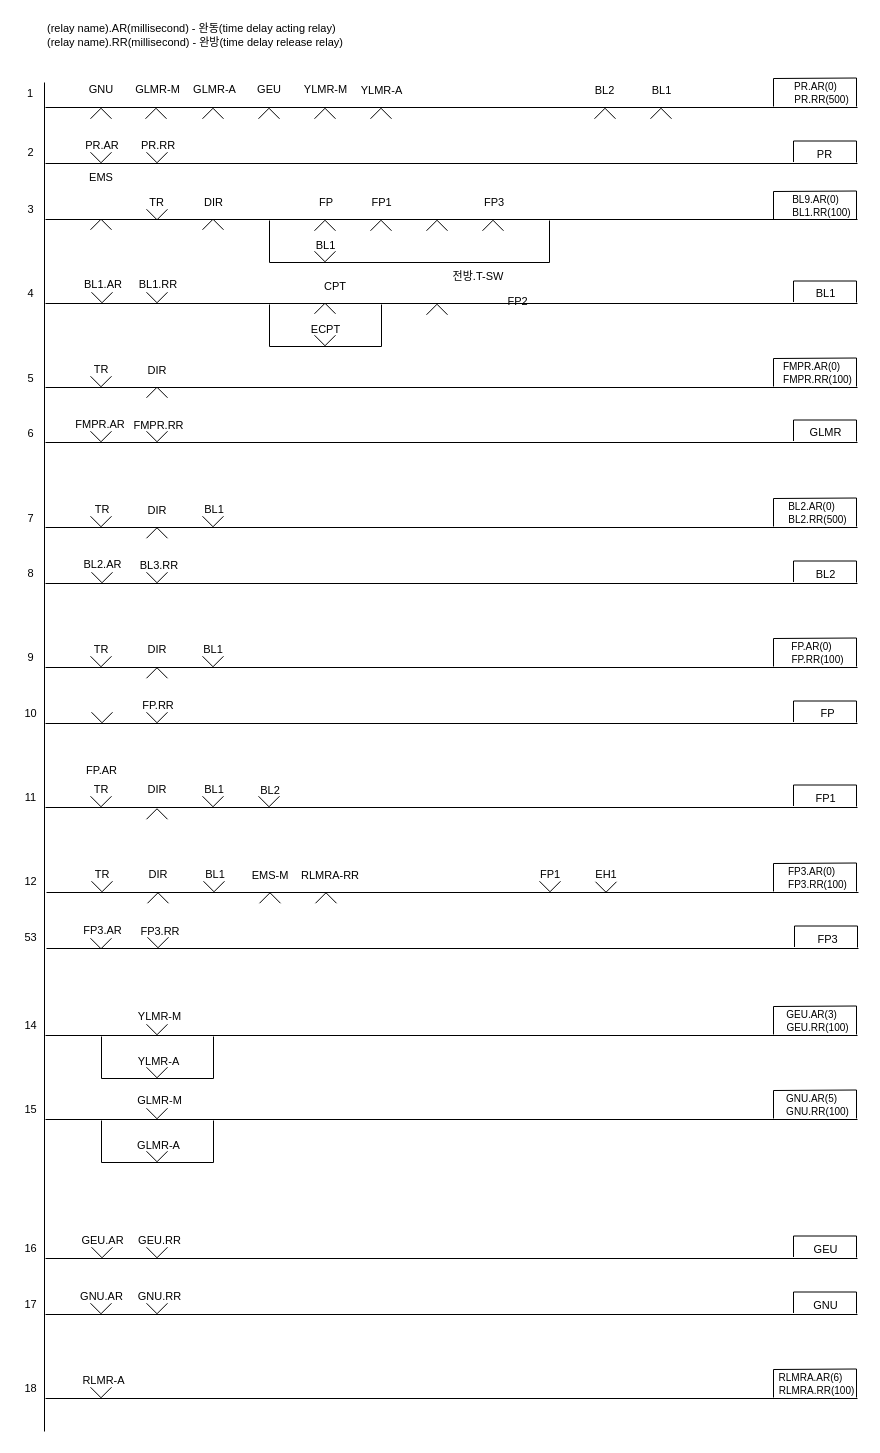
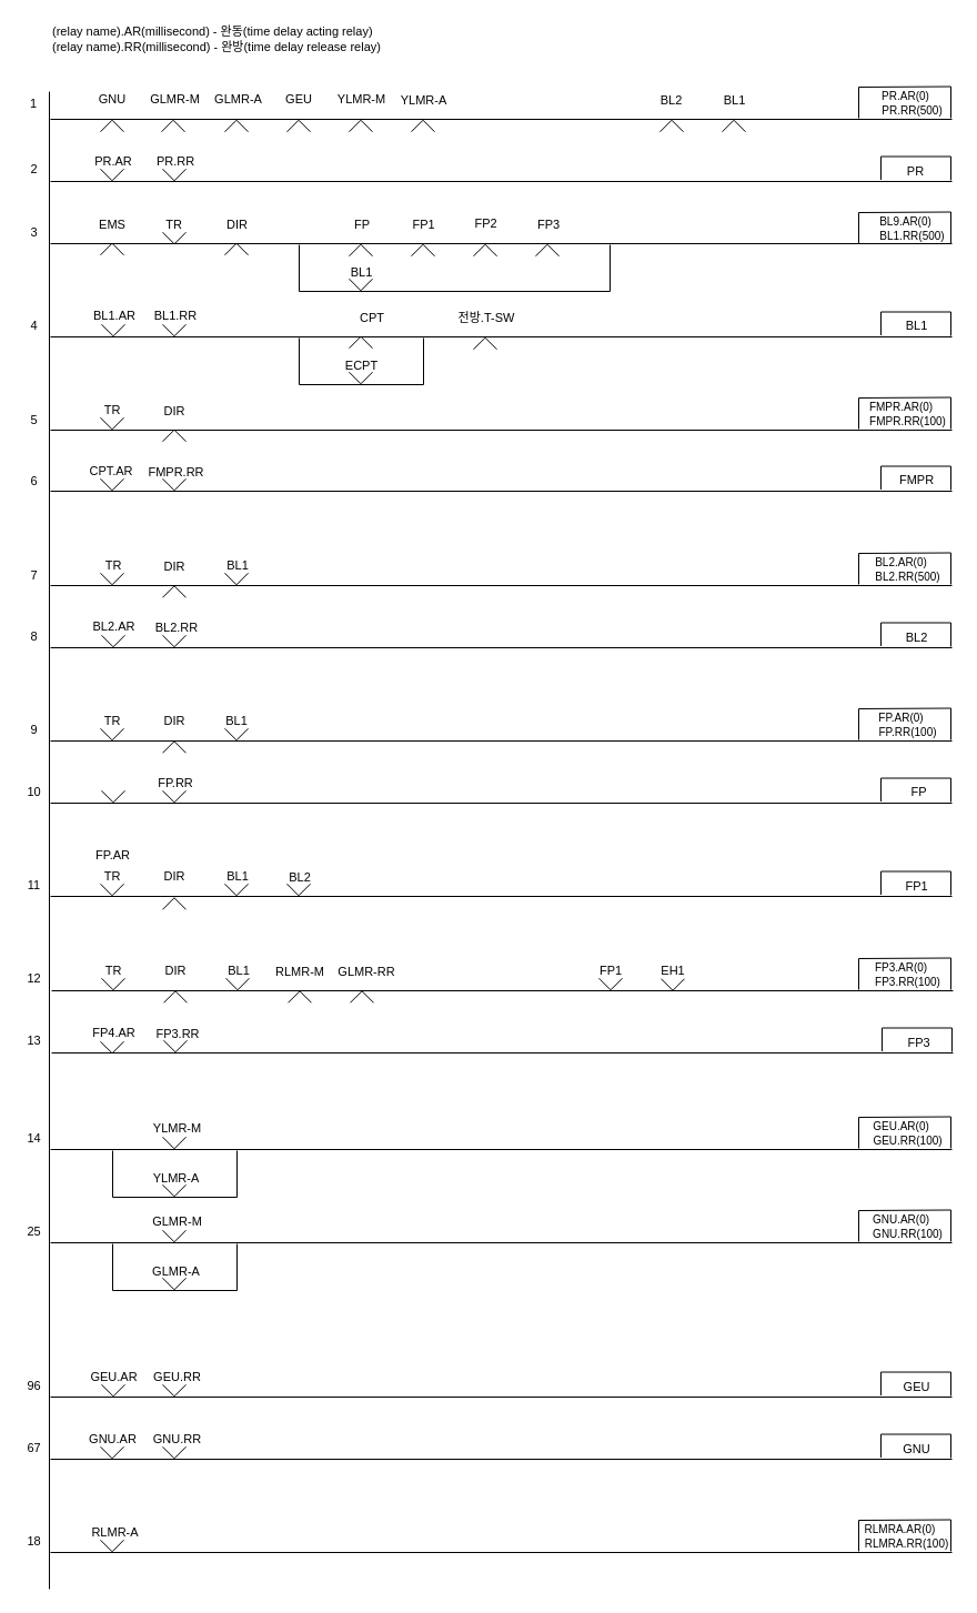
- <mxCell id="14" value="EMS" style="text;html=1;strokeColor=none;fillColor=none;align=center;verticalAlign=middle;whiteSpace=wrap;rounded=0;fontFamily=Helvetica;fontSize=11;fontColor=default;" parent="1" vertex="1"><mxGeometry x="81" y="170" width="40" height="13" as="geometry" /></mxCell>
+ <mxCell id="14" value="EMS" style="text;html=1;strokeColor=none;fillColor=none;align=center;verticalAlign=middle;whiteSpace=wrap;rounded=0;fontFamily=Helvetica;fontSize=11;fontColor=default;" parent="1" vertex="1"><mxGeometry x="81" y="195" width="40" height="13" as="geometry" /></mxCell>
- <mxCell id="177" value="&lt;font style=&quot;font-size: 10px;&quot;&gt;BL1.RR(100)&lt;/font&gt;" style="text;html=1;strokeColor=none;fillColor=none;align=center;verticalAlign=middle;whiteSpace=wrap;rounded=0;fontFamily=Helvetica;fontSize=11;fontColor=default;" parent="1" vertex="1"><mxGeometry x="798" y="206" width="47" height="12" as="geometry" /></mxCell>
+ <mxCell id="177" value="&lt;font style=&quot;font-size: 10px;&quot;&gt;BL1.RR(500)&lt;/font&gt;" style="text;html=1;strokeColor=none;fillColor=none;align=center;verticalAlign=middle;whiteSpace=wrap;rounded=0;fontFamily=Helvetica;fontSize=11;fontColor=default;" parent="1" vertex="1"><mxGeometry x="798" y="206" width="47" height="12" as="geometry" /></mxCell>
- <mxCell id="26" value="전방.T-SW" style="text;html=1;strokeColor=none;fillColor=none;align=center;verticalAlign=middle;whiteSpace=wrap;rounded=0;fontFamily=Helvetica;fontSize=11;fontColor=default;" parent="1" vertex="1"><mxGeometry x="447" y="268" width="62" height="15" as="geometry" /></mxCell>
+ <mxCell id="26" value="전방.T-SW" style="text;html=1;strokeColor=none;fillColor=none;align=center;verticalAlign=middle;whiteSpace=wrap;rounded=0;fontFamily=Helvetica;fontSize=11;fontColor=default;" parent="1" vertex="1"><mxGeometry x="407" y="278" width="62" height="15" as="geometry" /></mxCell>
- <mxCell id="19" value="FP2" style="text;html=1;strokeColor=none;fillColor=none;align=center;verticalAlign=middle;whiteSpace=wrap;rounded=0;fontFamily=Helvetica;fontSize=11;fontColor=default;" parent="1" vertex="1"><mxGeometry x="494" y="294" width="47" height="14" as="geometry" /></mxCell>
+ <mxCell id="19" value="FP2" style="text;html=1;strokeColor=none;fillColor=none;align=center;verticalAlign=middle;whiteSpace=wrap;rounded=0;fontFamily=Helvetica;fontSize=11;fontColor=default;" parent="1" vertex="1"><mxGeometry x="414" y="194" width="47" height="14" as="geometry" /></mxCell>
- <mxCell id="32" value="FMPR.AR" style="text;html=1;strokeColor=none;fillColor=none;align=center;verticalAlign=middle;whiteSpace=wrap;rounded=0;fontFamily=Helvetica;fontSize=11;fontColor=default;" parent="1" vertex="1"><mxGeometry x="80" y="416" width="40" height="16" as="geometry" /></mxCell>
+ <mxCell id="32" value="CPT.AR" style="text;html=1;strokeColor=none;fillColor=none;align=center;verticalAlign=middle;whiteSpace=wrap;rounded=0;fontFamily=Helvetica;fontSize=11;fontColor=default;" parent="1" vertex="1"><mxGeometry x="80" y="416" width="40" height="16" as="geometry" /></mxCell>
- <mxCell id="33" value="GLMR" style="text;html=1;strokeColor=none;fillColor=none;align=center;verticalAlign=middle;whiteSpace=wrap;rounded=0;fontFamily=Helvetica;fontSize=11;fontColor=default;" parent="1" vertex="1"><mxGeometry x="802" y="425" width="47" height="13" as="geometry" /></mxCell>
+ <mxCell id="33" value="FMPR" style="text;html=1;strokeColor=none;fillColor=none;align=center;verticalAlign=middle;whiteSpace=wrap;rounded=0;fontFamily=Helvetica;fontSize=11;fontColor=default;" parent="1" vertex="1"><mxGeometry x="802" y="425" width="47" height="13" as="geometry" /></mxCell>
- <mxCell id="37" value="BL3.RR" style="text;html=1;strokeColor=none;fillColor=none;align=center;verticalAlign=middle;whiteSpace=wrap;rounded=0;fontFamily=Helvetica;fontSize=11;fontColor=default;" parent="1" vertex="1"><mxGeometry x="139" y="557" width="40" height="16" as="geometry" /></mxCell>
+ <mxCell id="37" value="BL2.RR" style="text;html=1;strokeColor=none;fillColor=none;align=center;verticalAlign=middle;whiteSpace=wrap;rounded=0;fontFamily=Helvetica;fontSize=11;fontColor=default;" parent="1" vertex="1"><mxGeometry x="139" y="557" width="40" height="16" as="geometry" /></mxCell>
- <mxCell id="117" value="EMS-M" style="text;html=1;strokeColor=none;fillColor=none;align=center;verticalAlign=middle;whiteSpace=wrap;rounded=0;fontFamily=Helvetica;fontSize=11;fontColor=default;" parent="1" vertex="1"><mxGeometry x="244" y="870" width="52" height="9" as="geometry" /></mxCell>
+ <mxCell id="117" value="RLMR-M" style="text;html=1;strokeColor=none;fillColor=none;align=center;verticalAlign=middle;whiteSpace=wrap;rounded=0;fontFamily=Helvetica;fontSize=11;fontColor=default;" parent="1" vertex="1"><mxGeometry x="244" y="870" width="52" height="9" as="geometry" /></mxCell>
- <mxCell id="118" value="RLMRA-RR" style="text;html=1;strokeColor=none;fillColor=none;align=center;verticalAlign=middle;whiteSpace=wrap;rounded=0;fontFamily=Helvetica;fontSize=11;fontColor=default;" parent="1" vertex="1"><mxGeometry x="296" y="870" width="68" height="9" as="geometry" /></mxCell>
+ <mxCell id="118" value="GLMR-RR" style="text;html=1;strokeColor=none;fillColor=none;align=center;verticalAlign=middle;whiteSpace=wrap;rounded=0;fontFamily=Helvetica;fontSize=11;fontColor=default;" parent="1" vertex="1"><mxGeometry x="296" y="870" width="68" height="9" as="geometry" /></mxCell>
- <mxCell id="115" value="FP3.AR" style="text;html=1;strokeColor=none;fillColor=none;align=center;verticalAlign=middle;whiteSpace=wrap;rounded=0;fontFamily=Helvetica;fontSize=11;fontColor=default;" parent="1" vertex="1"><mxGeometry x="79" y="926" width="47" height="8" as="geometry" /></mxCell>
+ <mxCell id="115" value="FP4.AR" style="text;html=1;strokeColor=none;fillColor=none;align=center;verticalAlign=middle;whiteSpace=wrap;rounded=0;fontFamily=Helvetica;fontSize=11;fontColor=default;" parent="1" vertex="1"><mxGeometry x="79" y="926" width="47" height="8" as="geometry" /></mxCell>
- <mxCell id="171" value="53" style="text;html=1;strokeColor=none;fillColor=none;align=center;verticalAlign=middle;whiteSpace=wrap;rounded=0;fontFamily=Helvetica;fontSize=11;fontColor=default;" parent="1" vertex="1"><mxGeometry x="20" y="929" width="21" height="16" as="geometry" /></mxCell>
+ <mxCell id="171" value="13" style="text;html=1;strokeColor=none;fillColor=none;align=center;verticalAlign=middle;whiteSpace=wrap;rounded=0;fontFamily=Helvetica;fontSize=11;fontColor=default;" parent="1" vertex="1"><mxGeometry x="20" y="929" width="21" height="16" as="geometry" /></mxCell>
- <mxCell id="198" value="&lt;font style=&quot;font-size: 10px;&quot;&gt;GEU.AR(3)&lt;/font&gt;" style="text;html=1;strokeColor=none;fillColor=none;align=center;verticalAlign=middle;whiteSpace=wrap;rounded=0;fontFamily=Helvetica;fontSize=11;fontColor=default;" parent="1" vertex="1"><mxGeometry x="788" y="1008" width="47" height="12" as="geometry" /></mxCell>
+ <mxCell id="198" value="&lt;font style=&quot;font-size: 10px;&quot;&gt;GEU.AR(0)&lt;/font&gt;" style="text;html=1;strokeColor=none;fillColor=none;align=center;verticalAlign=middle;whiteSpace=wrap;rounded=0;fontFamily=Helvetica;fontSize=11;fontColor=default;" parent="1" vertex="1"><mxGeometry x="788" y="1008" width="47" height="12" as="geometry" /></mxCell>
- <mxCell id="201" value="&lt;font style=&quot;font-size: 10px;&quot;&gt;GNU.AR(5)&lt;/font&gt;" style="text;html=1;strokeColor=none;fillColor=none;align=center;verticalAlign=middle;whiteSpace=wrap;rounded=0;fontFamily=Helvetica;fontSize=11;fontColor=default;" parent="1" vertex="1"><mxGeometry x="788" y="1092" width="47" height="12" as="geometry" /></mxCell>
+ <mxCell id="201" value="&lt;font style=&quot;font-size: 10px;&quot;&gt;GNU.AR(0)&lt;/font&gt;" style="text;html=1;strokeColor=none;fillColor=none;align=center;verticalAlign=middle;whiteSpace=wrap;rounded=0;fontFamily=Helvetica;fontSize=11;fontColor=default;" parent="1" vertex="1"><mxGeometry x="788" y="1092" width="47" height="12" as="geometry" /></mxCell>
- <mxCell id="173" value="15" style="text;html=1;strokeColor=none;fillColor=none;align=center;verticalAlign=middle;whiteSpace=wrap;rounded=0;fontFamily=Helvetica;fontSize=11;fontColor=default;" parent="1" vertex="1"><mxGeometry x="20" y="1101" width="21" height="16" as="geometry" /></mxCell>
+ <mxCell id="173" value="25" style="text;html=1;strokeColor=none;fillColor=none;align=center;verticalAlign=middle;whiteSpace=wrap;rounded=0;fontFamily=Helvetica;fontSize=11;fontColor=default;" parent="1" vertex="1"><mxGeometry x="20" y="1101" width="21" height="16" as="geometry" /></mxCell>
- <mxCell id="174" value="16" style="text;html=1;strokeColor=none;fillColor=none;align=center;verticalAlign=middle;whiteSpace=wrap;rounded=0;fontFamily=Helvetica;fontSize=11;fontColor=default;" parent="1" vertex="1"><mxGeometry x="20" y="1240" width="21" height="16" as="geometry" /></mxCell>
+ <mxCell id="174" value="96" style="text;html=1;strokeColor=none;fillColor=none;align=center;verticalAlign=middle;whiteSpace=wrap;rounded=0;fontFamily=Helvetica;fontSize=11;fontColor=default;" parent="1" vertex="1"><mxGeometry x="20" y="1240" width="21" height="16" as="geometry" /></mxCell>
- <mxCell id="175" value="17" style="text;html=1;strokeColor=none;fillColor=none;align=center;verticalAlign=middle;whiteSpace=wrap;rounded=0;fontFamily=Helvetica;fontSize=11;fontColor=default;" parent="1" vertex="1"><mxGeometry x="20" y="1296" width="21" height="16" as="geometry" /></mxCell>
+ <mxCell id="175" value="67" style="text;html=1;strokeColor=none;fillColor=none;align=center;verticalAlign=middle;whiteSpace=wrap;rounded=0;fontFamily=Helvetica;fontSize=11;fontColor=default;" parent="1" vertex="1"><mxGeometry x="20" y="1296" width="21" height="16" as="geometry" /></mxCell>
- <mxCell id="204" value="&lt;font style=&quot;font-size: 10px;&quot;&gt;RLMRA.AR(6)&lt;/font&gt;" style="text;html=1;strokeColor=none;fillColor=none;align=center;verticalAlign=middle;whiteSpace=wrap;rounded=0;fontFamily=Helvetica;fontSize=11;fontColor=default;" parent="1" vertex="1"><mxGeometry x="787" y="1371" width="47" height="12" as="geometry" /></mxCell>
+ <mxCell id="204" value="&lt;font style=&quot;font-size: 10px;&quot;&gt;RLMRA.AR(0)&lt;/font&gt;" style="text;html=1;strokeColor=none;fillColor=none;align=center;verticalAlign=middle;whiteSpace=wrap;rounded=0;fontFamily=Helvetica;fontSize=11;fontColor=default;" parent="1" vertex="1"><mxGeometry x="787" y="1371" width="47" height="12" as="geometry" /></mxCell>
